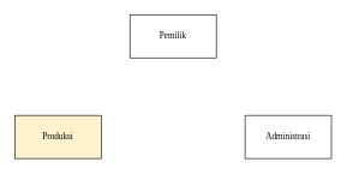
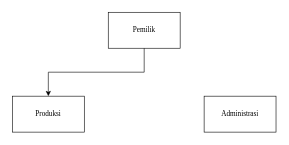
+ <mxCell id="5" style="edgeStyle=orthogonalEdgeStyle;rounded=0;orthogonalLoop=1;jettySize=auto;html=1;entryX=0.5;entryY=0;entryDx=0;entryDy=0;exitX=0.5;exitY=1;exitDx=0;exitDy=0;" parent="2" source="3" target="4" edge="1"><mxGeometry relative="1" as="geometry" /></mxCell>
- <mxCell id="4" value="&lt;font face=&quot;Times New Roman&quot;&gt;Produksi&lt;/font&gt;" style="rounded=0;whiteSpace=wrap;html=1;fillColor=#fff2cc;" parent="2" vertex="1"><mxGeometry y="140" width="120" height="60" as="geometry" /></mxCell>
+ <mxCell id="4" value="&lt;font face=&quot;Times New Roman&quot;&gt;Produksi&lt;/font&gt;" style="rounded=0;whiteSpace=wrap;html=1;" parent="2" vertex="1"><mxGeometry y="140" width="120" height="60" as="geometry" /></mxCell>
